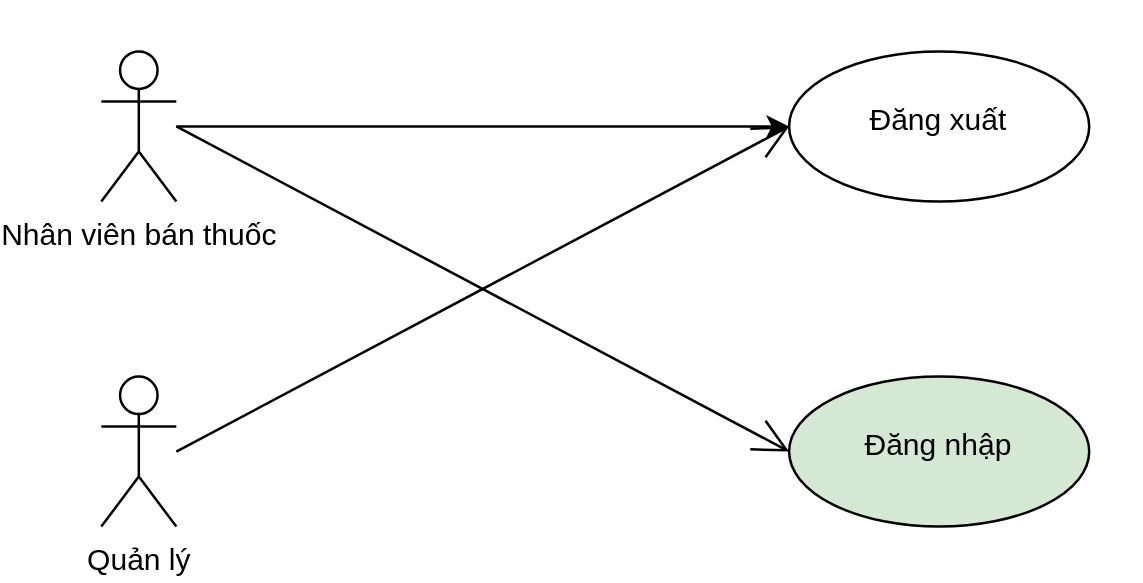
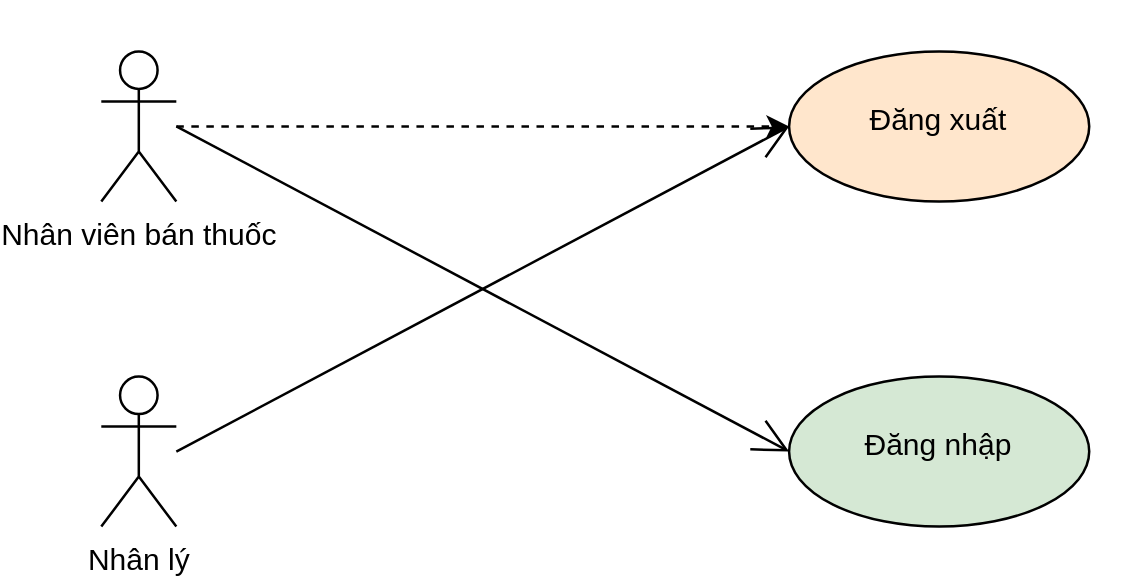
- <mxCell id="2" style="edgeStyle=orthogonalEdgeStyle;rounded=0;orthogonalLoop=1;jettySize=auto;html=1;entryX=0;entryY=0.5;entryDx=0;entryDy=0;" edge="1" parent="1" source="3" target="6"><mxGeometry relative="1" as="geometry" /></mxCell>
+ <mxCell id="2" style="edgeStyle=orthogonalEdgeStyle;rounded=0;orthogonalLoop=1;jettySize=auto;html=1;entryX=0;entryY=0.5;entryDx=0;entryDy=0;dashed=1;" edge="1" parent="1" source="3" target="6"><mxGeometry relative="1" as="geometry" /></mxCell>
- <mxCell id="6" value="&lt;br&gt;Đăng xuất" style="ellipse;whiteSpace=wrap;html=1;verticalAlign=top;" parent="1" vertex="1"><mxGeometry x="295" y="20" width="120" height="60" as="geometry" /></mxCell>
+ <mxCell id="6" value="&lt;br&gt;Đăng xuất" style="ellipse;whiteSpace=wrap;html=1;verticalAlign=top;fillColor=#ffe6cc;" parent="1" vertex="1"><mxGeometry x="295" y="20" width="120" height="60" as="geometry" /></mxCell>
- <mxCell id="4" value="Quản lý" style="shape=umlActor;verticalLabelPosition=bottom;verticalAlign=top;html=1;outlineConnect=0;" parent="1" vertex="1"><mxGeometry x="20" y="150" width="30" height="60" as="geometry" /></mxCell>
+ <mxCell id="4" value="Nhân lý" style="shape=umlActor;verticalLabelPosition=bottom;verticalAlign=top;html=1;outlineConnect=0;" parent="1" vertex="1"><mxGeometry x="20" y="150" width="30" height="60" as="geometry" /></mxCell>
